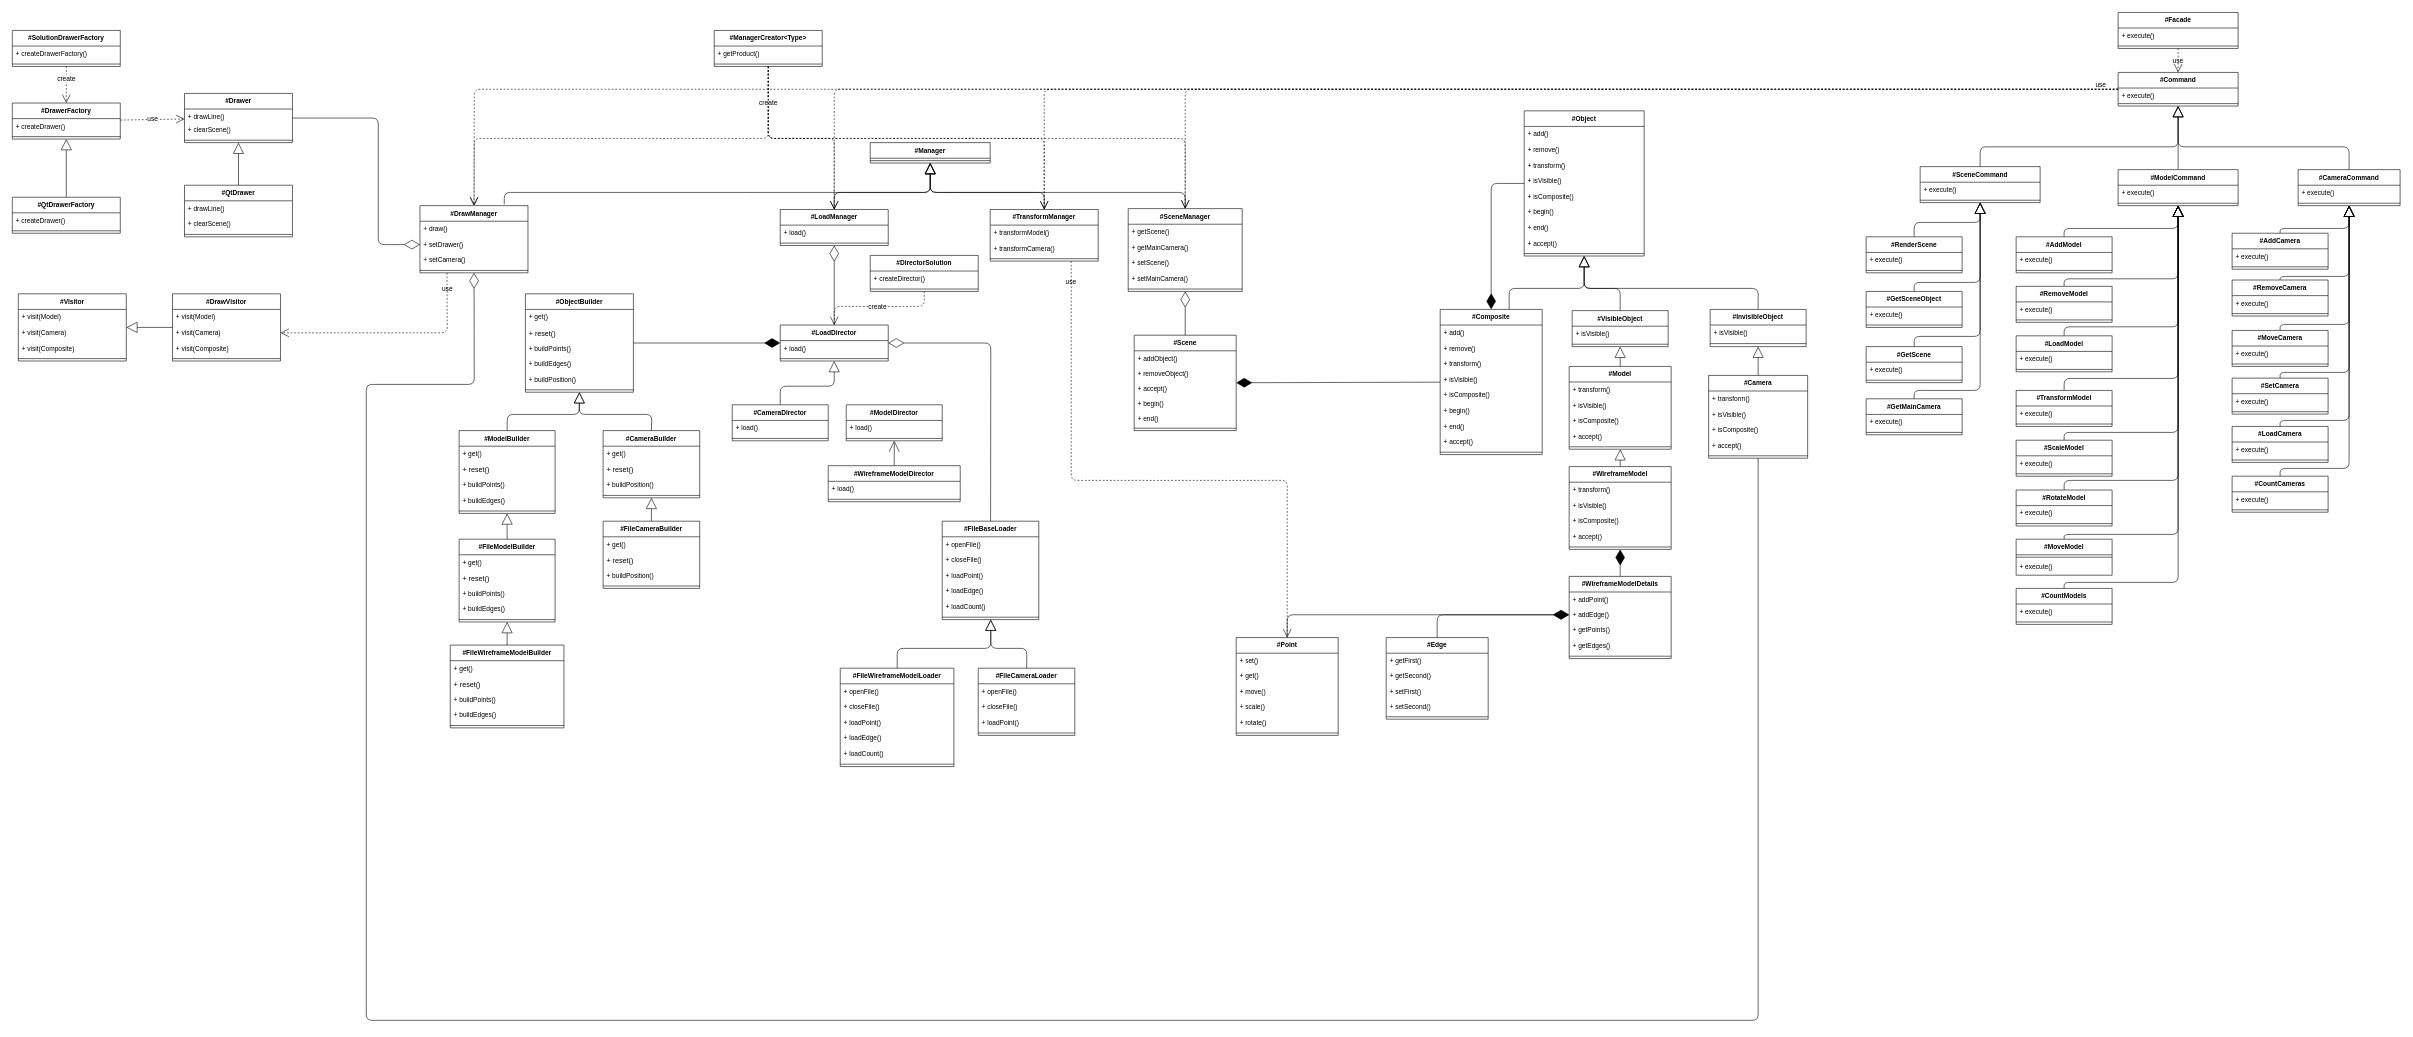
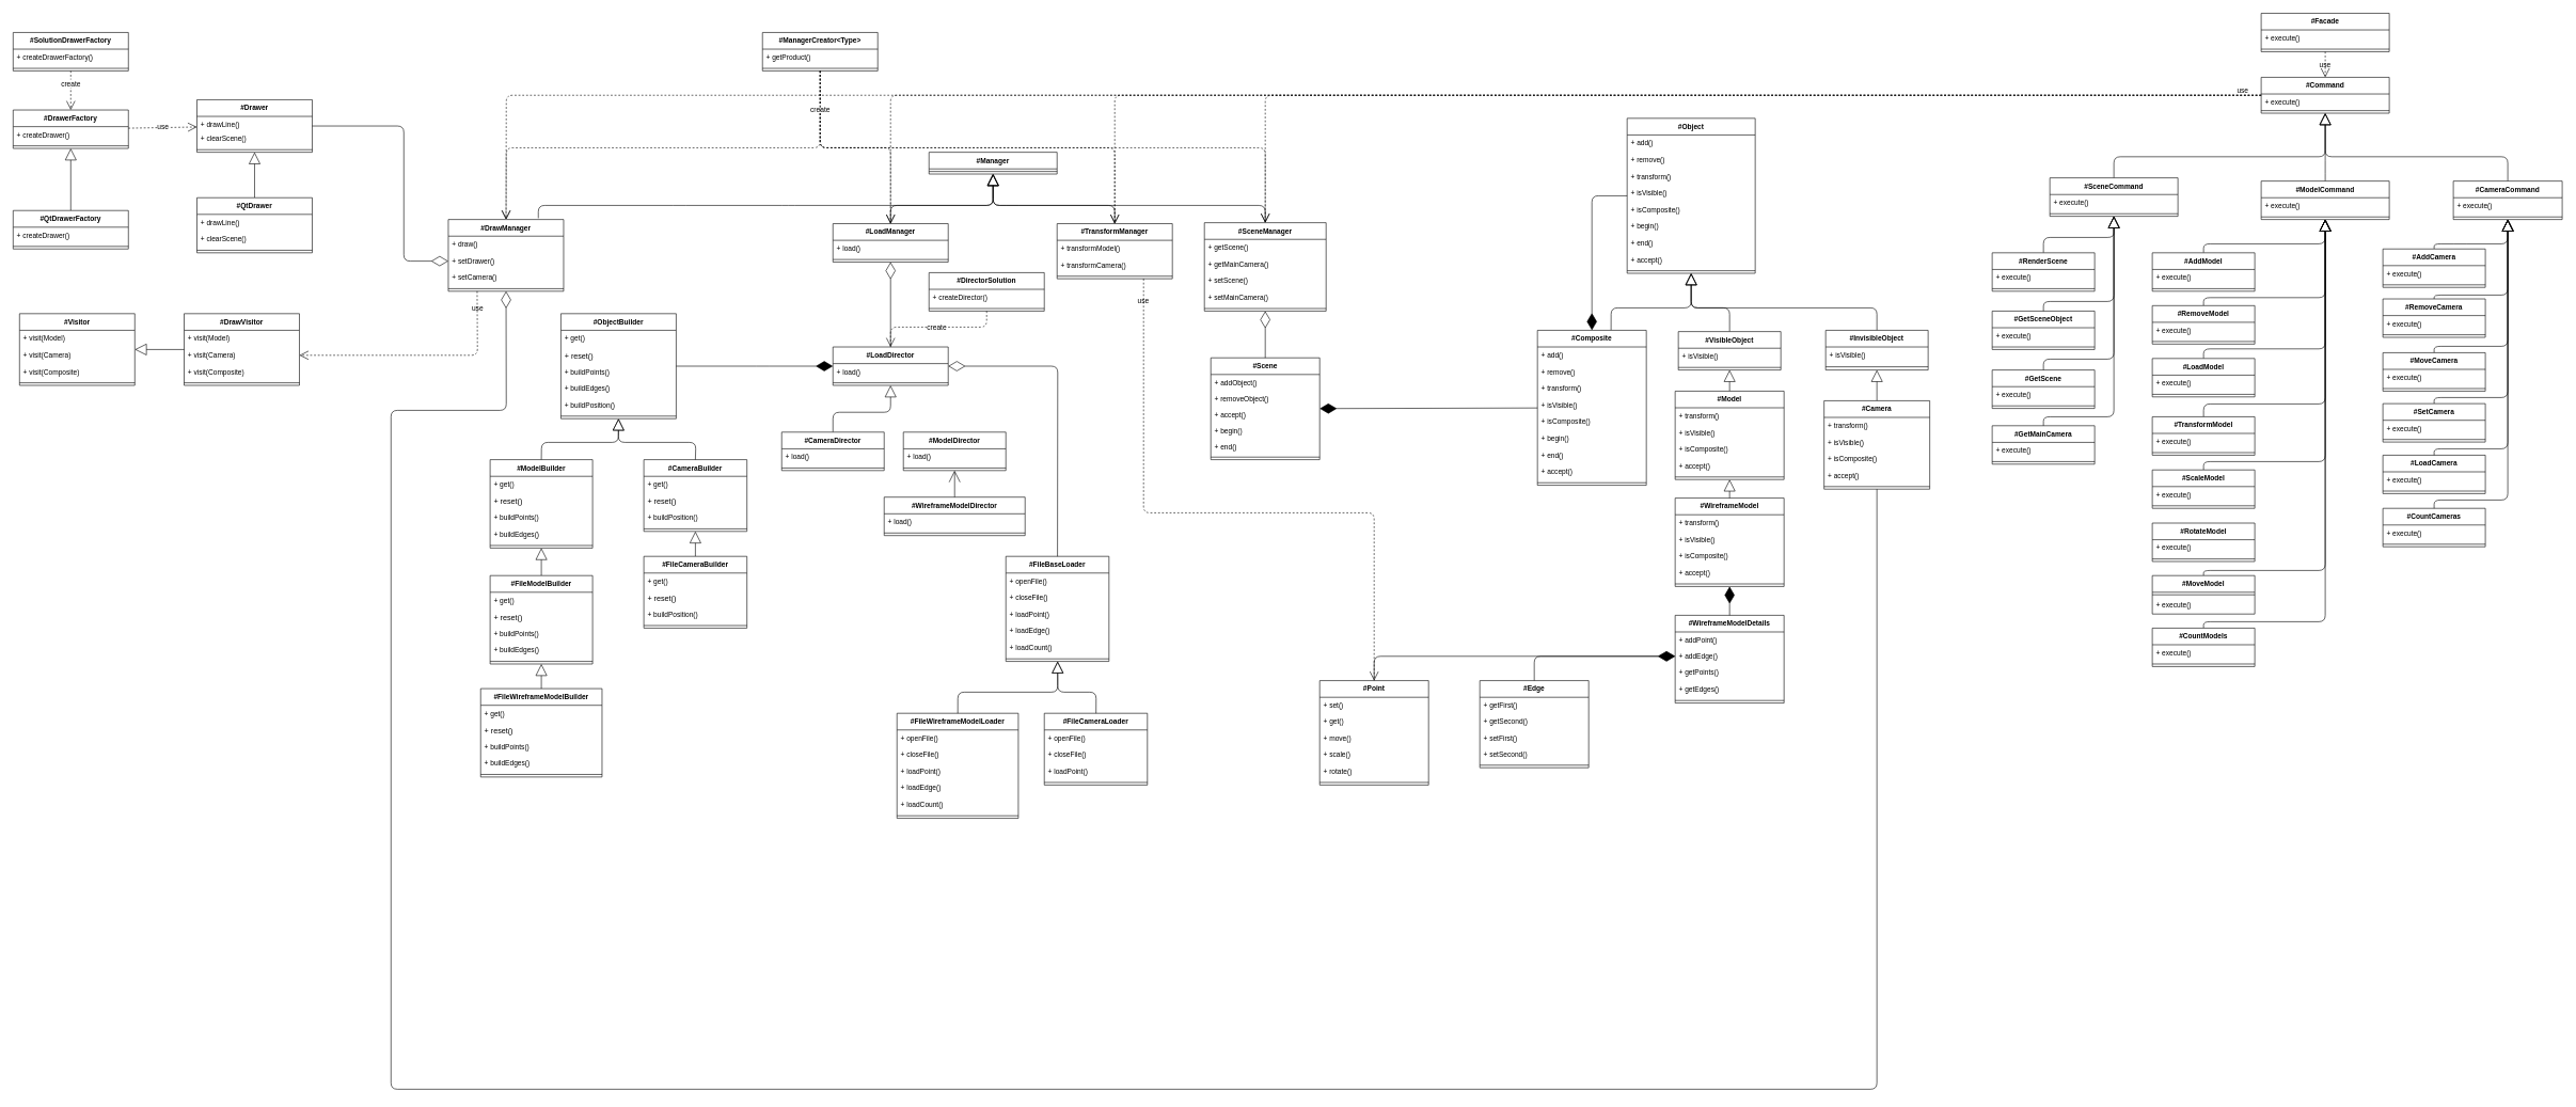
- <mxCell id="122" value="" style="edgeStyle=none;orthogonalLoop=1;jettySize=auto;exitX=0.5;exitY=0;exitDx=0;exitDy=0;endArrow=block;endFill=0;endSize=16;entryX=0.5;entryY=1;entryDx=0;entryDy=0;fontSize=11;labelBorderColor=none;labelBackgroundColor=none;fontFamily=Helvetica;" parent="1" source="123" target="83" edge="1"><mxGeometry relative="1" as="geometry"><mxPoint x="3560" y="354" as="targetPoint" /><Array as="points"><mxPoint x="3440" y="800" /><mxPoint x="3630" y="800" /></Array></mxGeometry></mxCell>
